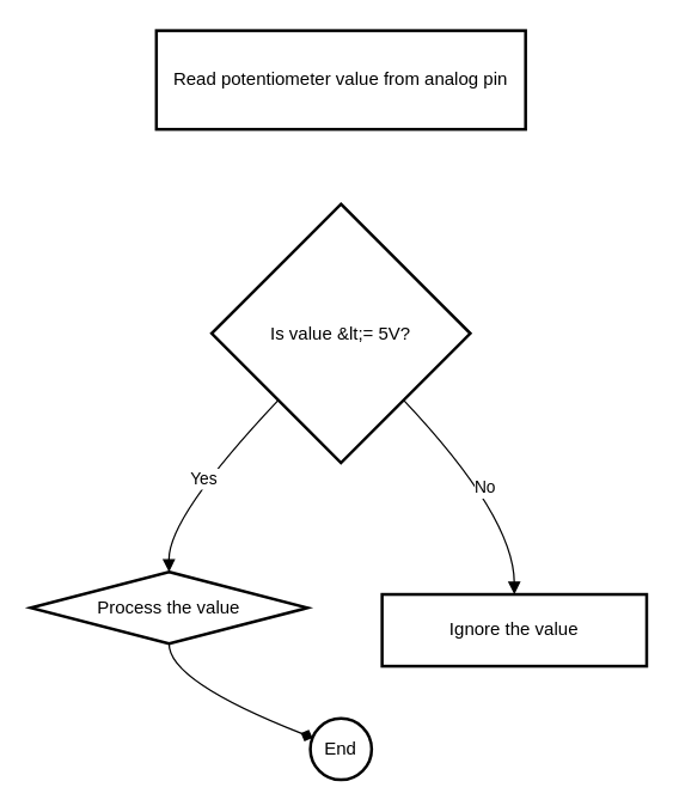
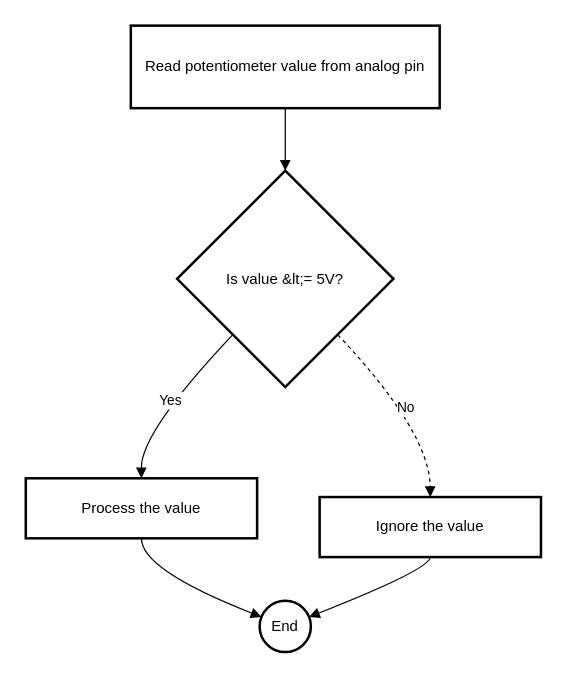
+ <mxCell id="7" value="" style="curved=1;startArrow=none;endArrow=block;exitX=0.5;exitY=1;entryX=0.5;entryY=0;rounded=0;" edge="1" parent="1" source="2" target="3"><mxGeometry relative="1" as="geometry"><Array as="points" /></mxGeometry></mxCell>
- <mxCell id="9" value="No" style="curved=1;startArrow=none;endArrow=block;exitX=0.97;exitY=1;entryX=0.5;entryY=-0.01;rounded=0;" edge="1" parent="1" source="3" target="5"><mxGeometry relative="1" as="geometry"><Array as="points"><mxPoint x="343" y="345" /></Array></mxGeometry></mxCell>
+ <mxCell id="9" value="No" style="curved=1;startArrow=none;endArrow=block;exitX=0.97;exitY=1;entryX=0.5;entryY=-0.01;rounded=0;dashed=1;" edge="1" parent="1" source="3" target="5"><mxGeometry relative="1" as="geometry"><Array as="points"><mxPoint x="343" y="345" /></Array></mxGeometry></mxCell>
- <mxCell id="4" value="Process the value" style="rhombus;whiteSpace=wrap;strokeWidth=2;" vertex="1" parent="1"><mxGeometry x="20" y="382" width="185" height="48" as="geometry" /></mxCell>
+ <mxCell id="4" value="Process the value" style="whiteSpace=wrap;strokeWidth=2;" vertex="1" parent="1"><mxGeometry x="20" y="382" width="185" height="48" as="geometry" /></mxCell>
+ <mxCell id="11" value="" style="curved=1;startArrow=none;endArrow=block;exitX=0.5;exitY=1;entryX=1.01;entryY=0.3;rounded=0;" edge="1" parent="1" source="5" target="6"><mxGeometry relative="1" as="geometry"><Array as="points"><mxPoint x="343" y="455" /></Array></mxGeometry></mxCell>
- <mxCell id="10" value="" style="curved=1;startArrow=none;endArrow=diamond;exitX=0.5;exitY=1;entryX=0;entryY=0.3;rounded=0;" edge="1" parent="1" source="4" target="6"><mxGeometry relative="1" as="geometry"><Array as="points"><mxPoint x="112" y="455" /></Array></mxGeometry></mxCell>
+ <mxCell id="10" value="" style="curved=1;startArrow=none;endArrow=block;exitX=0.5;exitY=1;entryX=0;entryY=0.3;rounded=0;" edge="1" parent="1" source="4" target="6"><mxGeometry relative="1" as="geometry"><Array as="points"><mxPoint x="112" y="455" /></Array></mxGeometry></mxCell>
